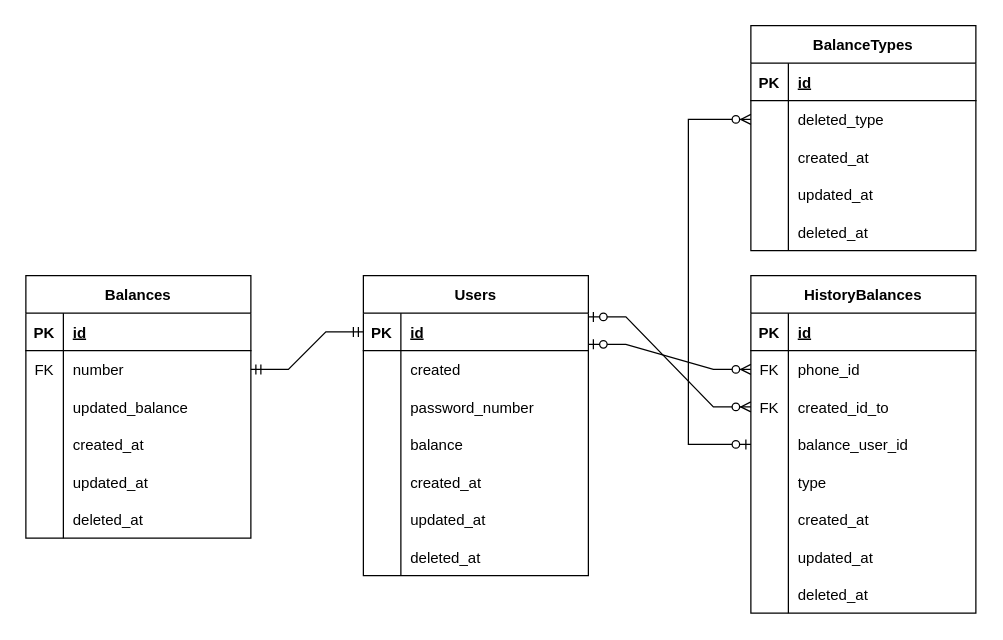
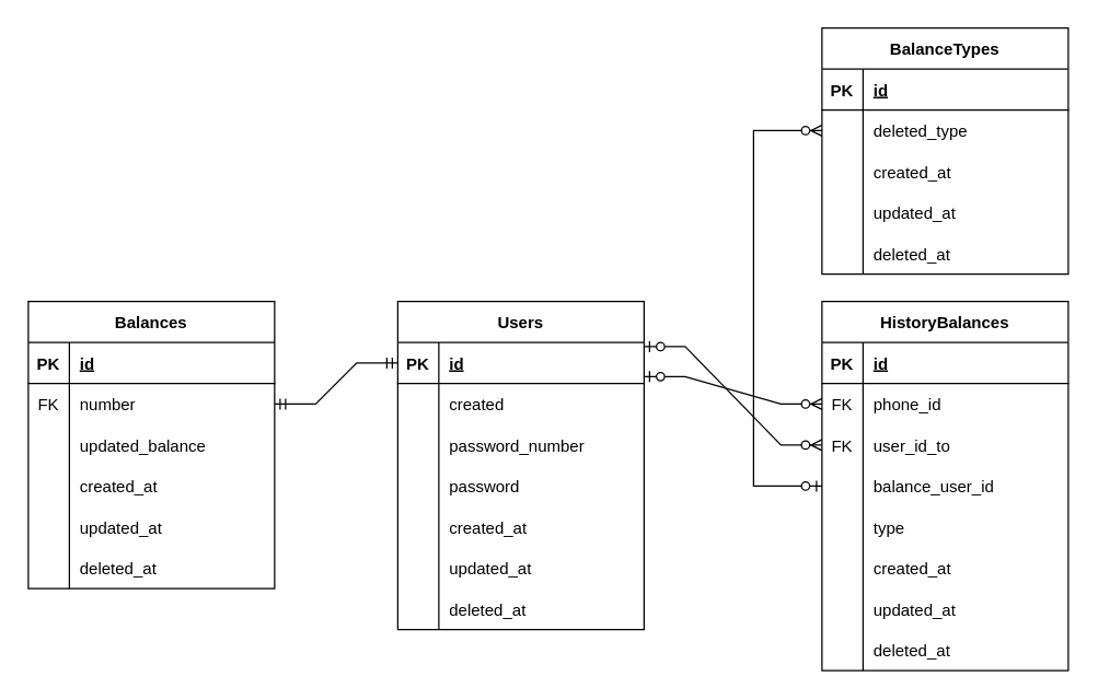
- <mxCell id="68" value="created_id_to" style="shape=partialRectangle;connectable=0;fillColor=none;top=0;left=0;bottom=0;right=0;align=left;spacingLeft=6;overflow=hidden;" vertex="1" parent="66"><mxGeometry x="30" width="150" height="30" as="geometry"><mxRectangle width="150" height="30" as="alternateBounds" /></mxGeometry></mxCell>
+ <mxCell id="68" value="user_id_to" style="shape=partialRectangle;connectable=0;fillColor=none;top=0;left=0;bottom=0;right=0;align=left;spacingLeft=6;overflow=hidden;" vertex="1" parent="66"><mxGeometry x="30" width="150" height="30" as="geometry"><mxRectangle width="150" height="30" as="alternateBounds" /></mxGeometry></mxCell>
- <mxCell id="49" value="balance" style="shape=partialRectangle;connectable=0;fillColor=none;top=0;left=0;bottom=0;right=0;align=left;spacingLeft=6;overflow=hidden;" vertex="1" parent="47"><mxGeometry x="30" width="150" height="30" as="geometry"><mxRectangle width="150" height="30" as="alternateBounds" /></mxGeometry></mxCell>
+ <mxCell id="49" value="password" style="shape=partialRectangle;connectable=0;fillColor=none;top=0;left=0;bottom=0;right=0;align=left;spacingLeft=6;overflow=hidden;" vertex="1" parent="47"><mxGeometry x="30" width="150" height="30" as="geometry"><mxRectangle width="150" height="30" as="alternateBounds" /></mxGeometry></mxCell>
